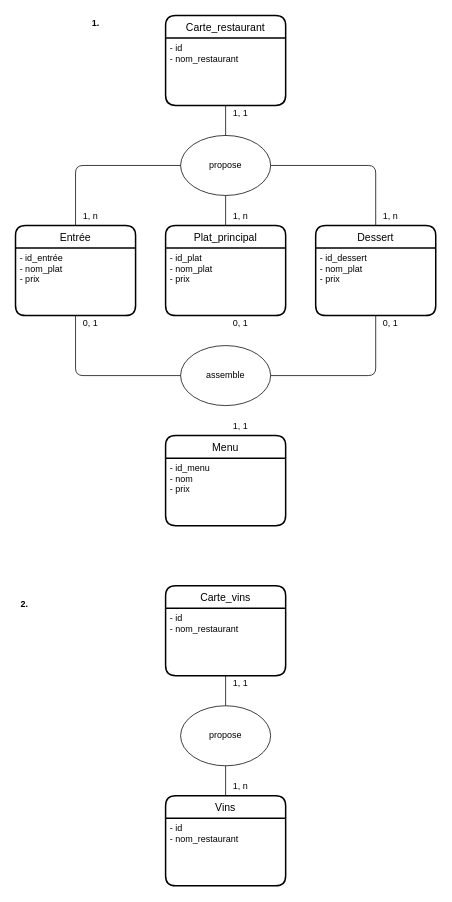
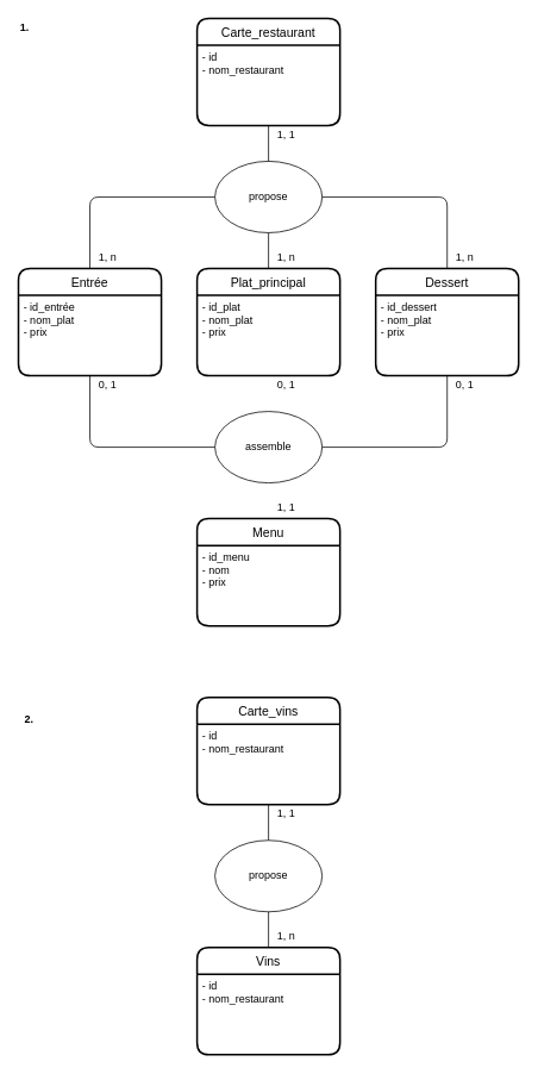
- <mxCell id="29" value="&lt;b&gt;1.&lt;/b&gt;" style="text;html=1;strokeColor=none;fillColor=none;align=left;verticalAlign=middle;whiteSpace=wrap;rounded=0;" vertex="1" parent="1"><mxGeometry x="120" y="20" width="40" height="20" as="geometry" /></mxCell>
+ <mxCell id="29" value="&lt;b&gt;1.&lt;/b&gt;" style="text;html=1;strokeColor=none;fillColor=none;align=left;verticalAlign=middle;whiteSpace=wrap;rounded=0;" vertex="1" parent="1"><mxGeometry x="20" y="20" width="40" height="20" as="geometry" /></mxCell>
